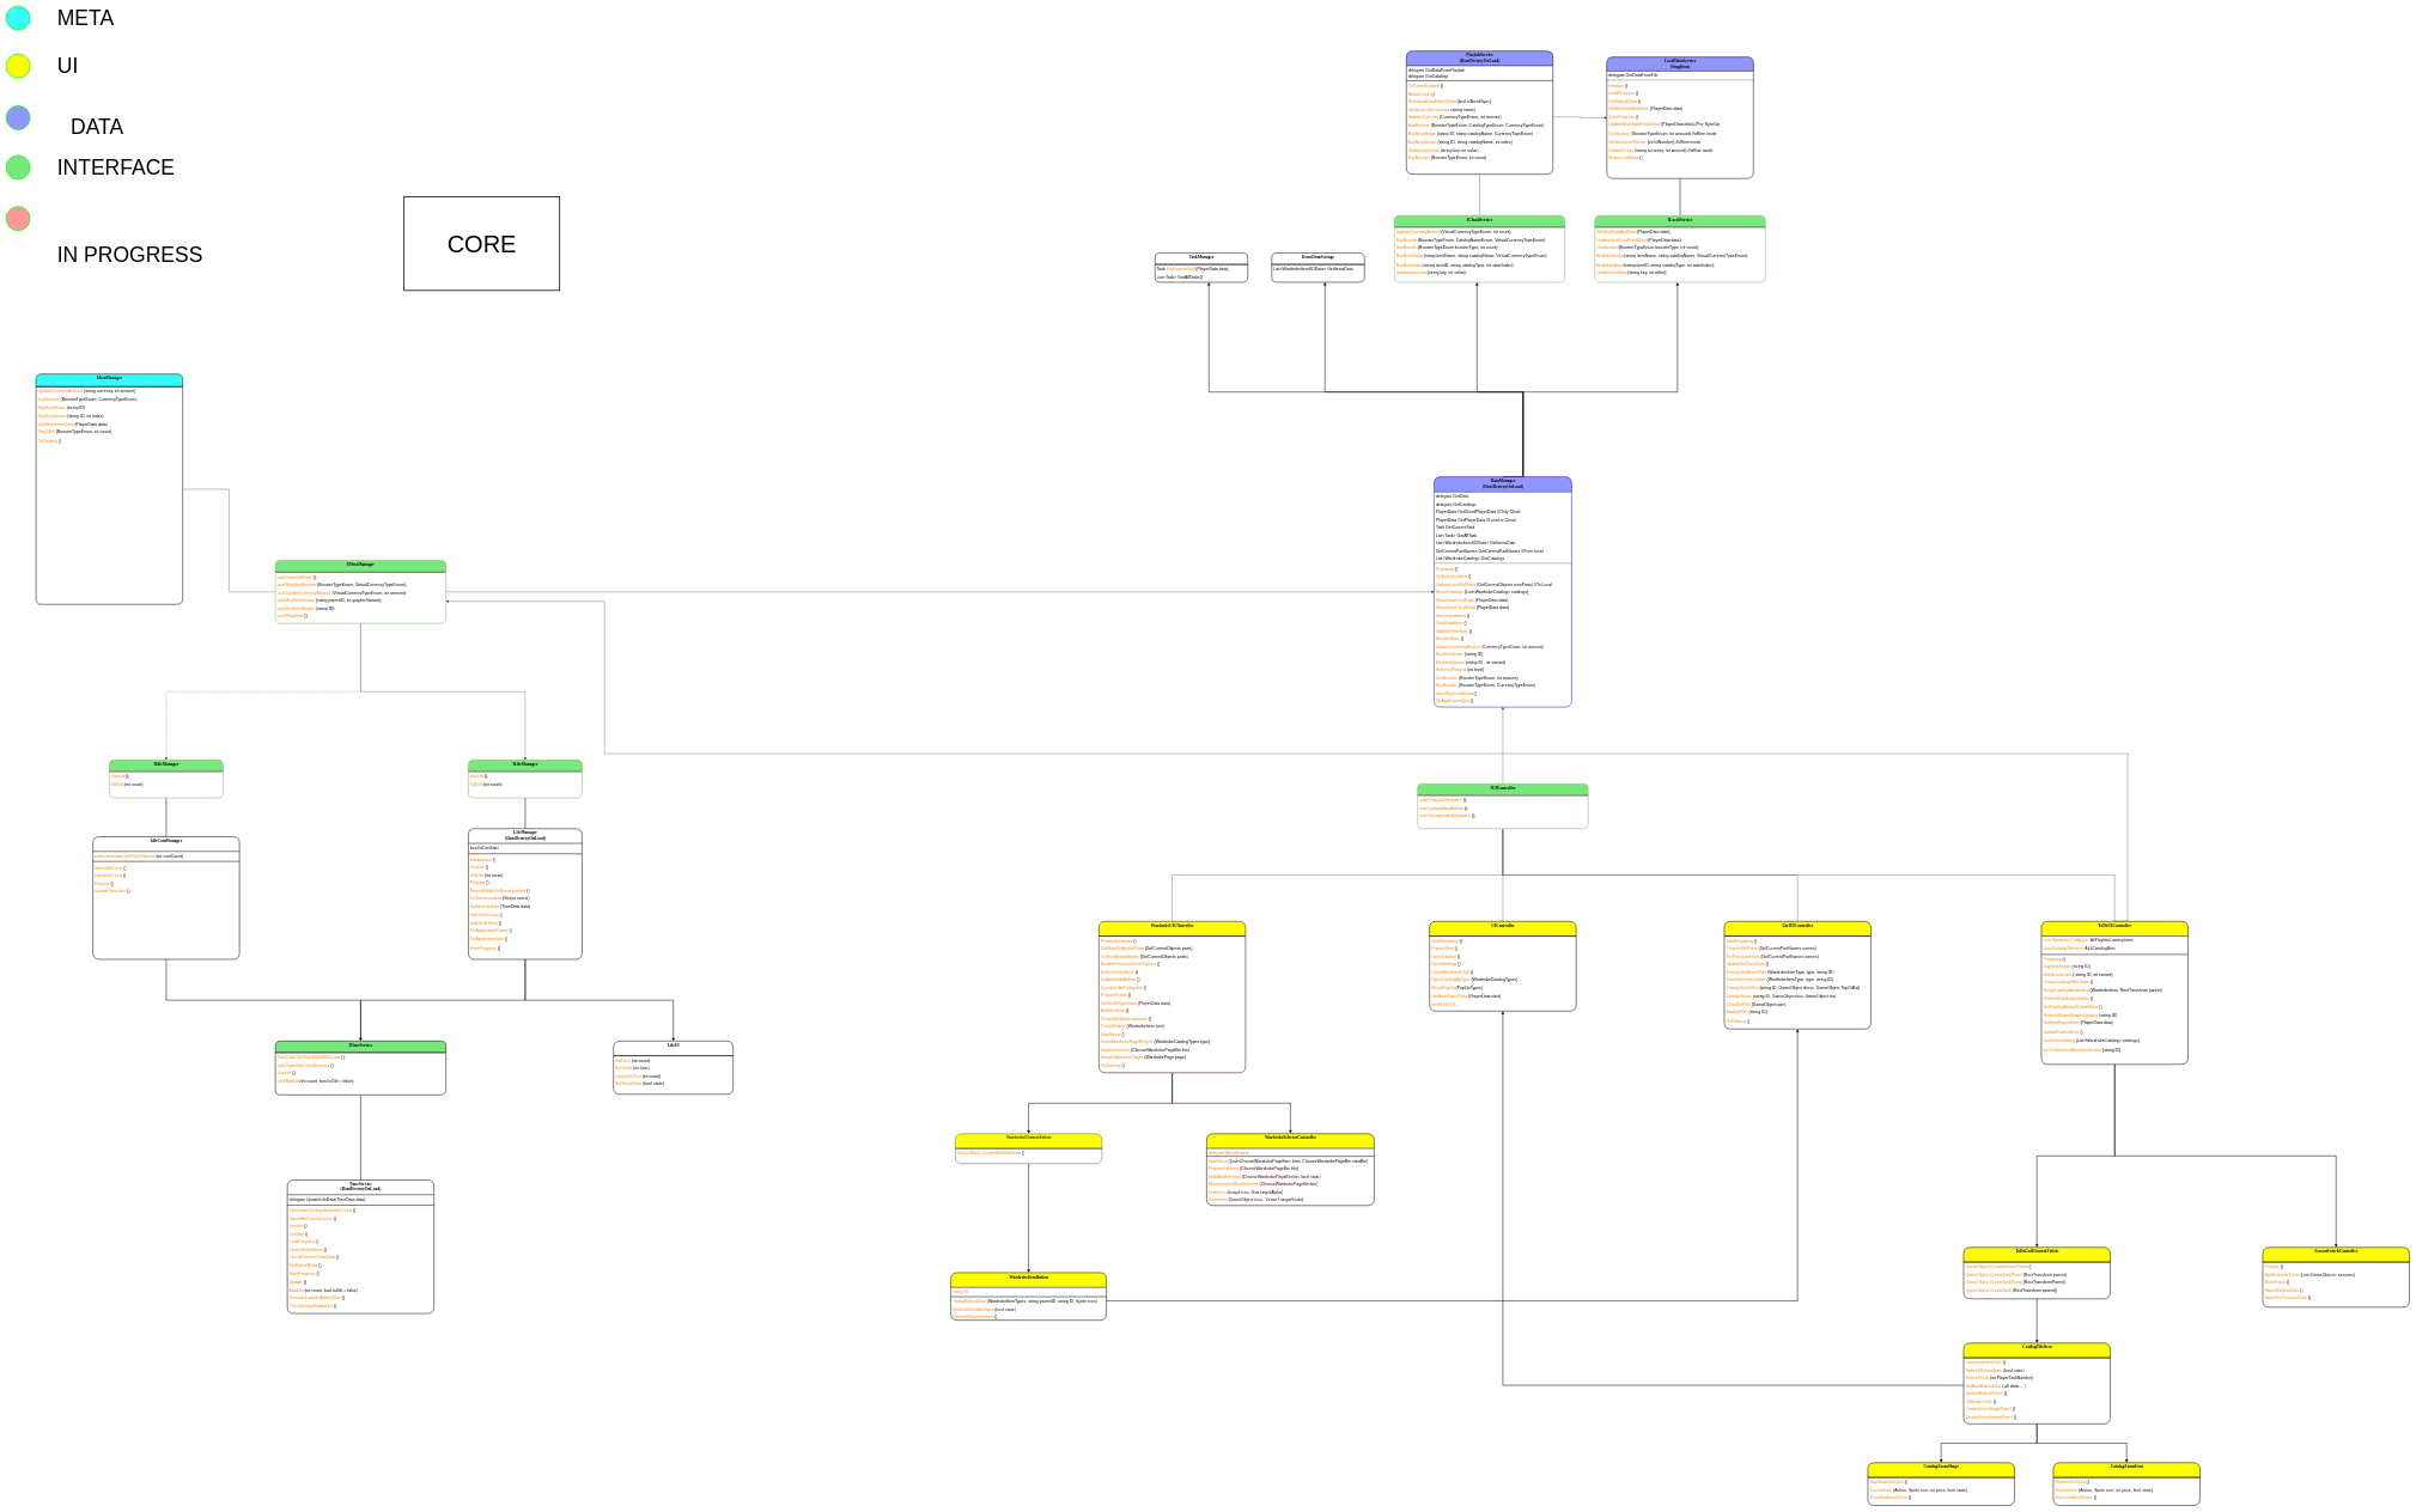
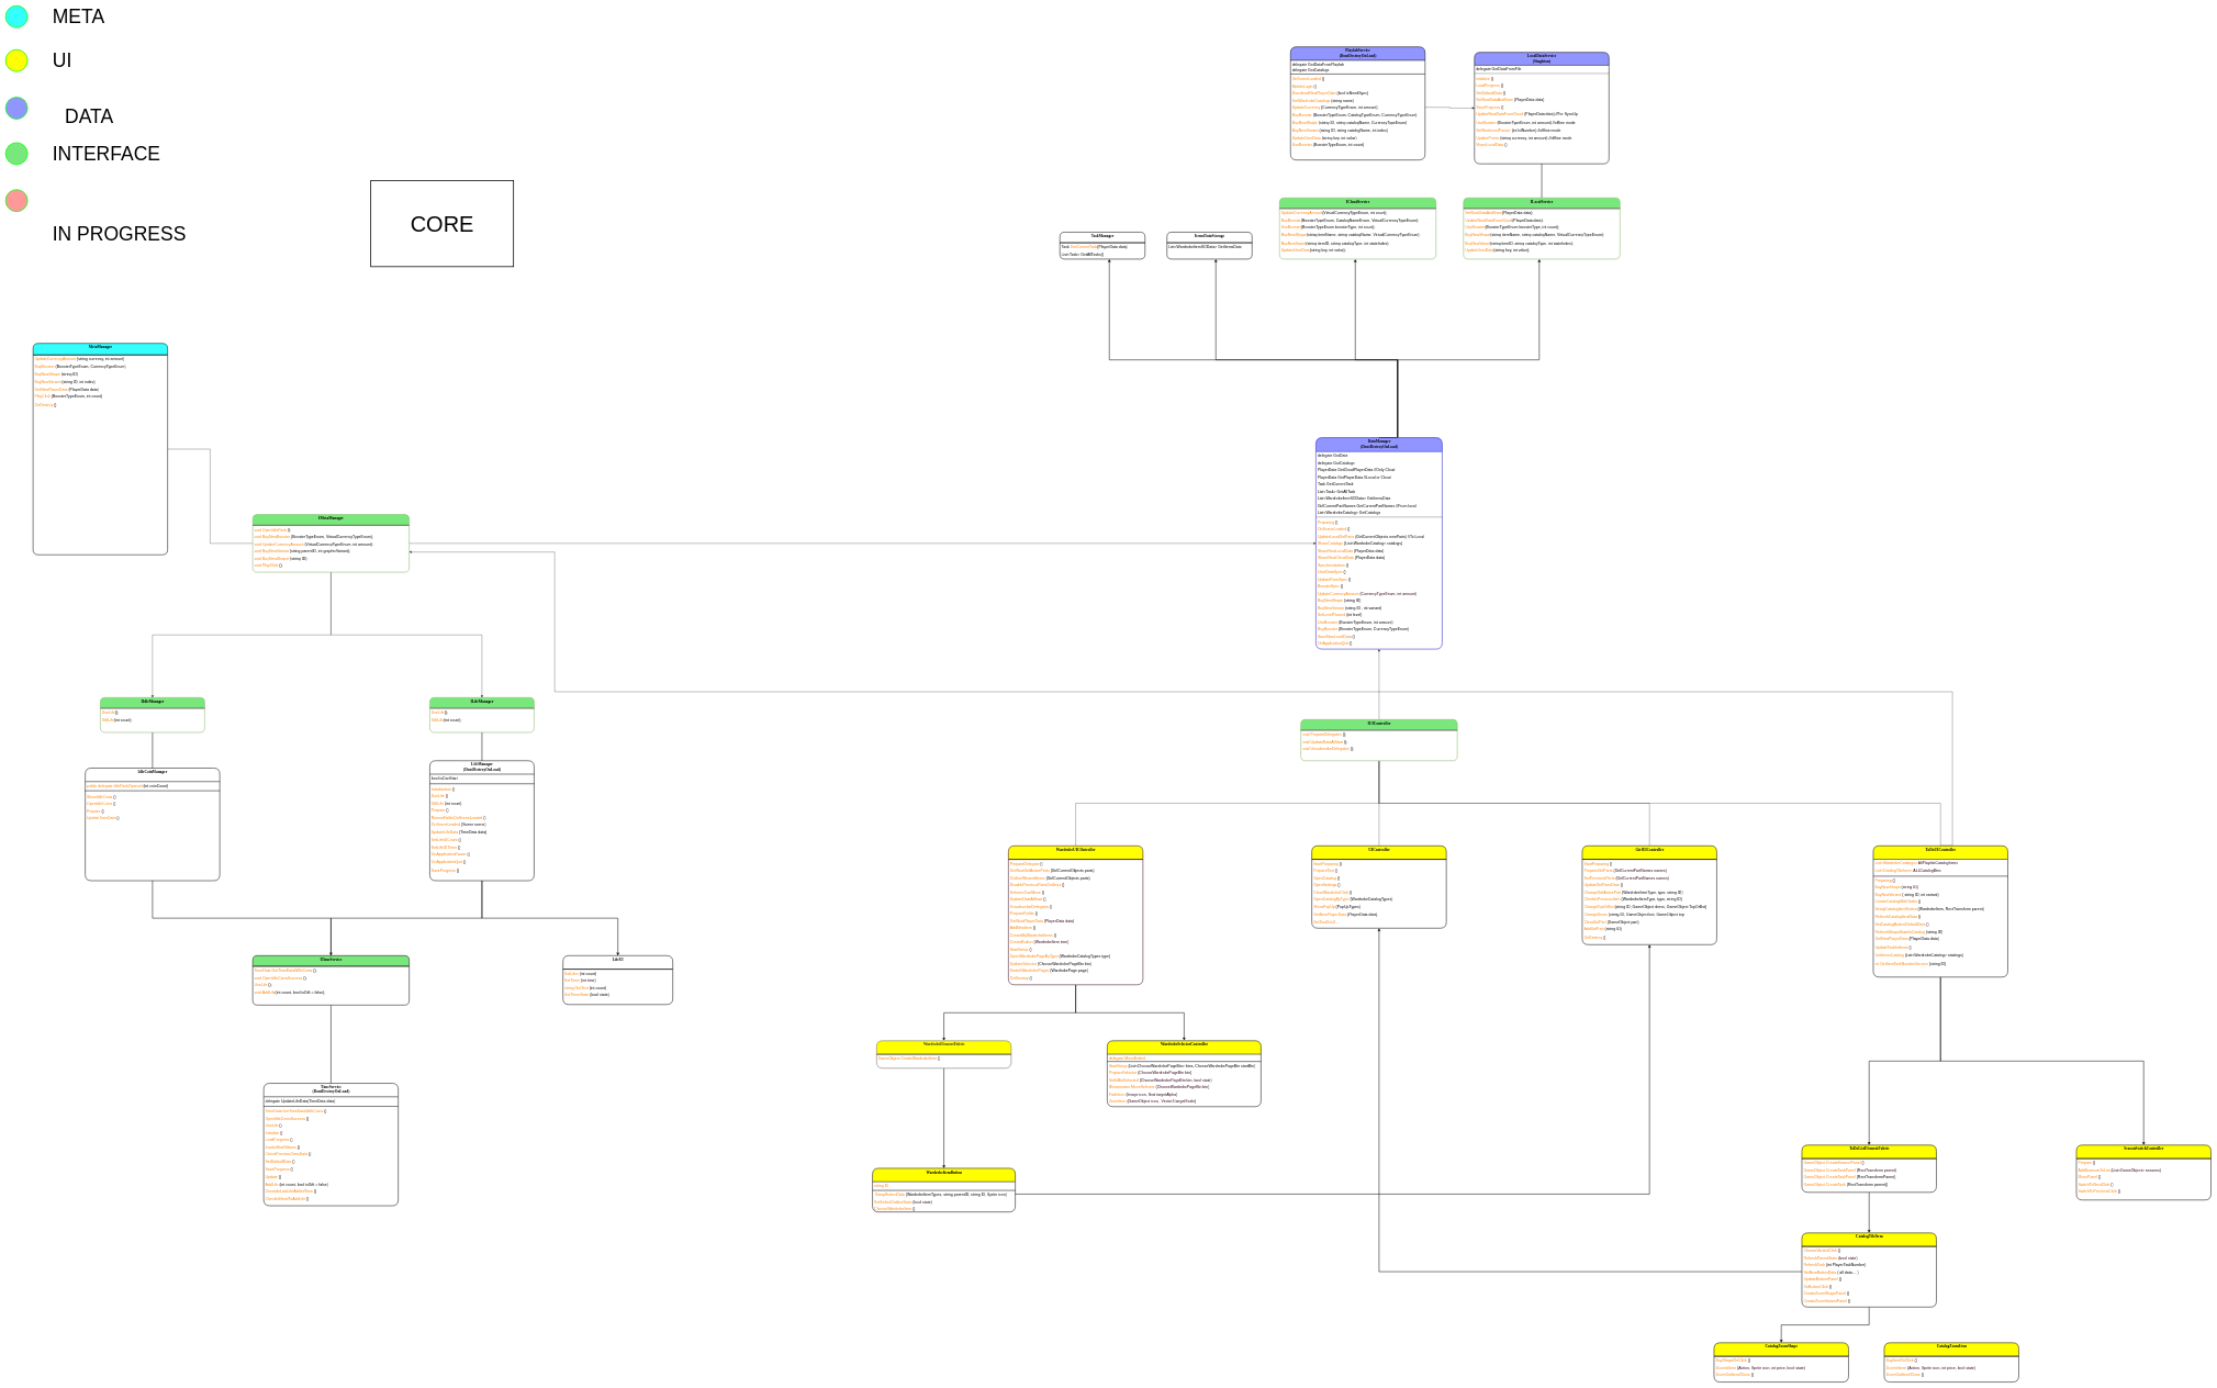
- <mxCell id="202" style="edgeStyle=orthogonalEdgeStyle;rounded=0;orthogonalLoop=1;jettySize=auto;html=1;exitX=0.5;exitY=0;exitDx=0;exitDy=0;endArrow=none;endFill=0;" parent="1" source="203" target="2" edge="1"><mxGeometry relative="1" as="geometry" /></mxCell>
- <mxCell id="304" style="edgeStyle=orthogonalEdgeStyle;rounded=0;orthogonalLoop=1;jettySize=auto;html=1;exitX=0.5;exitY=1;exitDx=0;exitDy=0;endArrow=classic;endFill=1;dashed=1;" parent="1" source="305" target="282" edge="1"><mxGeometry relative="1" as="geometry" /></mxCell>
+ <mxCell id="304" style="edgeStyle=orthogonalEdgeStyle;rounded=0;orthogonalLoop=1;jettySize=auto;html=1;exitX=0.5;exitY=1;exitDx=0;exitDy=0;endArrow=classic;endFill=1;" parent="1" source="305" target="282" edge="1"><mxGeometry relative="1" as="geometry" /></mxCell>
- <mxCell id="140" style="edgeStyle=orthogonalEdgeStyle;rounded=0;orthogonalLoop=1;jettySize=auto;html=1;exitX=0.5;exitY=1;exitDx=0;exitDy=0;startArrow=none;startFill=0;endArrow=classic;endFill=1;strokeWidth=2;" parent="1" source="141" target="151" edge="1"><mxGeometry relative="1" as="geometry" /></mxCell>
